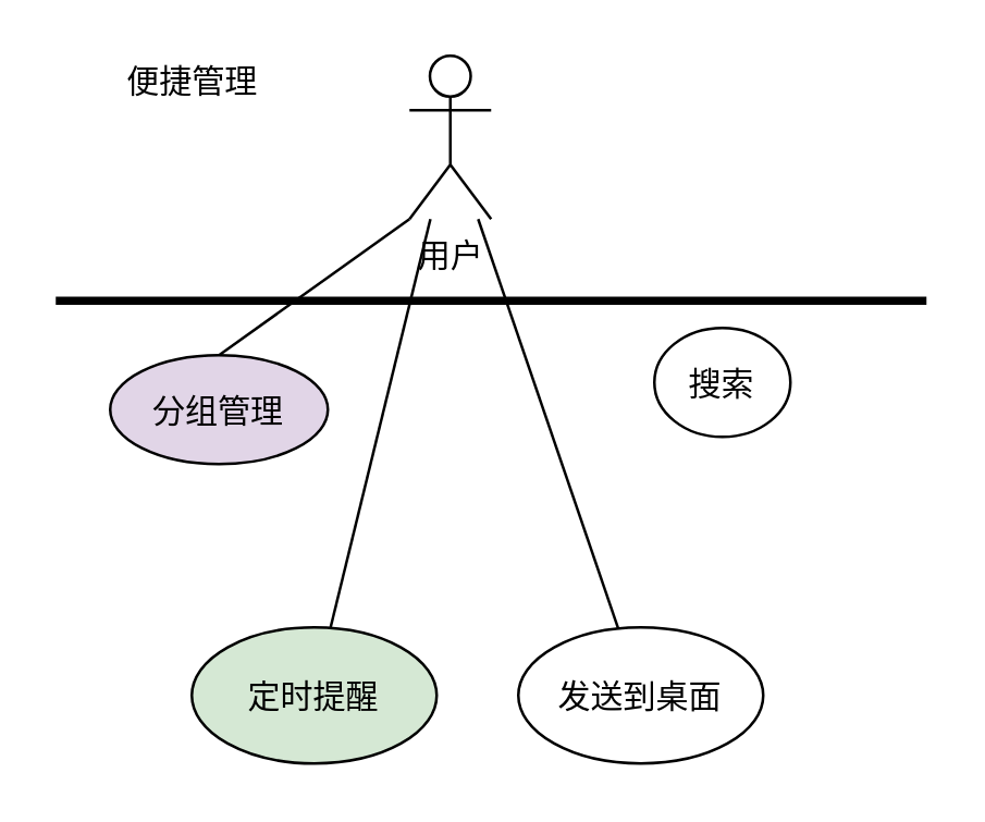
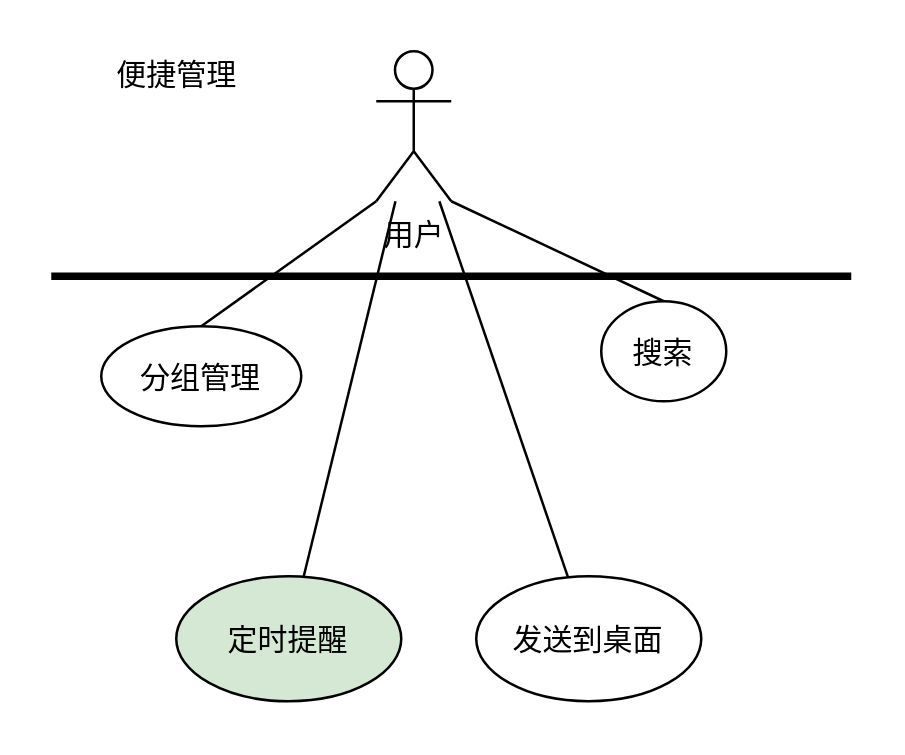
+ <mxCell id="7" value="" style="endArrow=none;html=1;entryX=1;entryY=1;entryDx=0;entryDy=0;entryPerimeter=0;exitX=0.5;exitY=0;exitDx=0;exitDy=0;" edge="1" parent="1" source="4" target="2"><mxGeometry width="50" height="50" relative="1" as="geometry"><mxPoint x="105" y="140" as="sourcePoint" /><mxPoint x="160" y="90" as="targetPoint" /></mxGeometry></mxCell>
- <mxCell id="3" value="分组管理" style="ellipse;fillColor=#e1d5e7;" vertex="1" parent="1"><mxGeometry x="40" y="130" width="80" height="40" as="geometry" /></mxCell>
+ <mxCell id="3" value="分组管理" style="ellipse;" vertex="1" parent="1"><mxGeometry x="40" y="130" width="80" height="40" as="geometry" /></mxCell>
